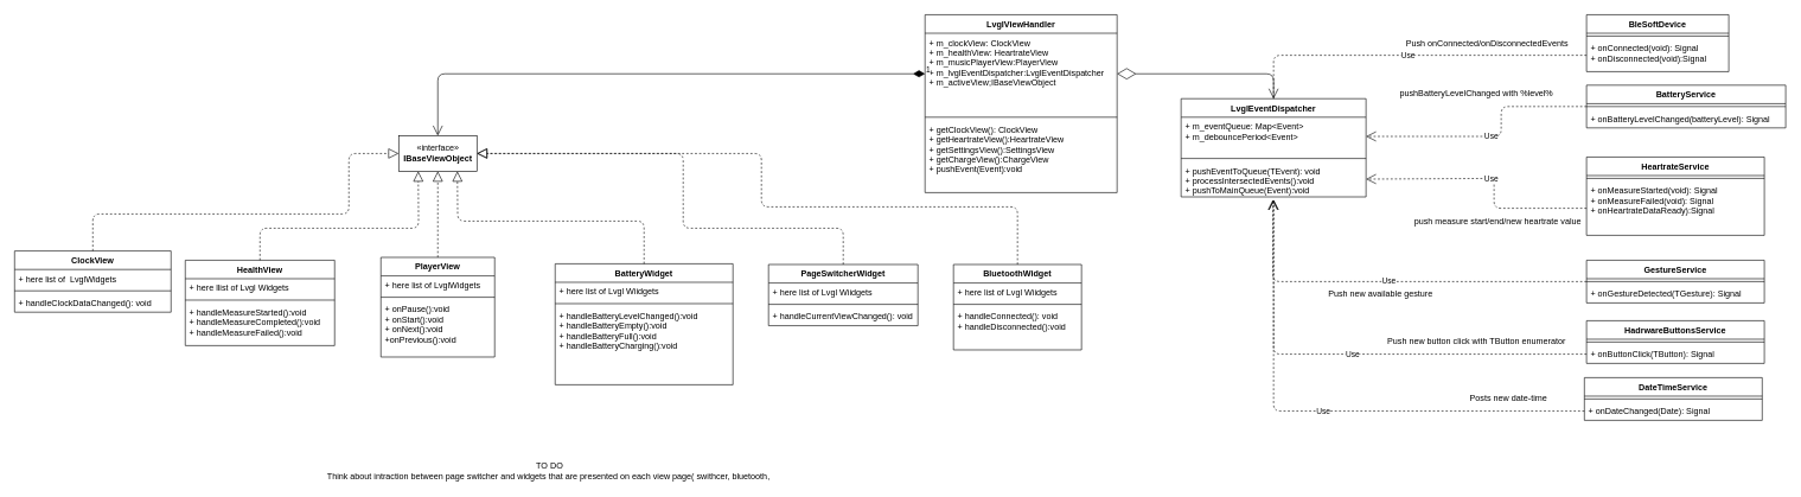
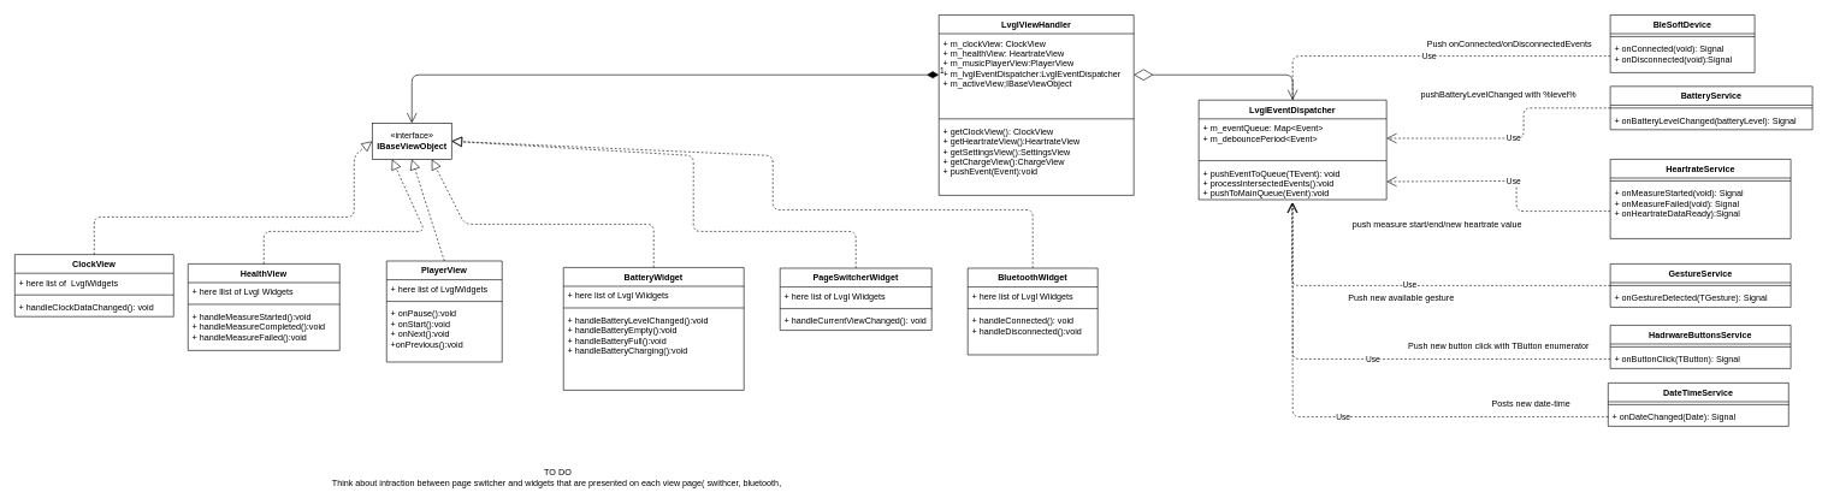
- <mxCell id="18" value="«interface»&lt;br&gt;&lt;b&gt;IBaseViewObject&lt;/b&gt;" style="html=1;" parent="1" vertex="1"><mxGeometry x="560" y="190" width="110" height="50" as="geometry" /></mxCell>
+ <mxCell id="18" value="«interface»&lt;br&gt;&lt;b&gt;IBaseViewObject&lt;/b&gt;" style="html=1;" parent="1" vertex="1"><mxGeometry x="515" y="170" width="110" height="50" as="geometry" /></mxCell>
- <mxCell id="47" value="push measure start/end/new heartrate value" style="text;html=1;align=center;verticalAlign=middle;resizable=0;points=[];autosize=1;" vertex="1" parent="1"><mxGeometry x="1980" y="300" width="250" height="20" as="geometry" /></mxCell>
+ <mxCell id="47" value="push measure start/end/new heartrate value" style="text;html=1;align=center;verticalAlign=middle;resizable=0;points=[];autosize=1;" vertex="1" parent="1"><mxGeometry x="1865" y="300" width="250" height="20" as="geometry" /></mxCell>
